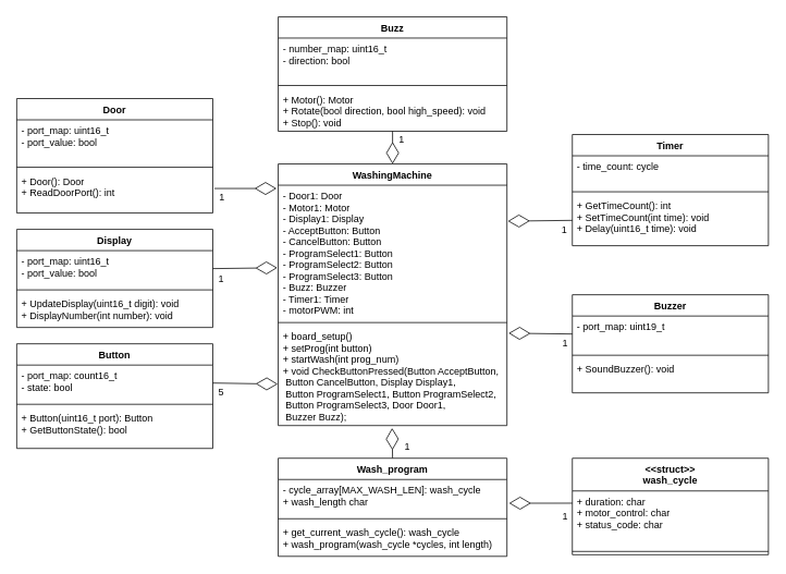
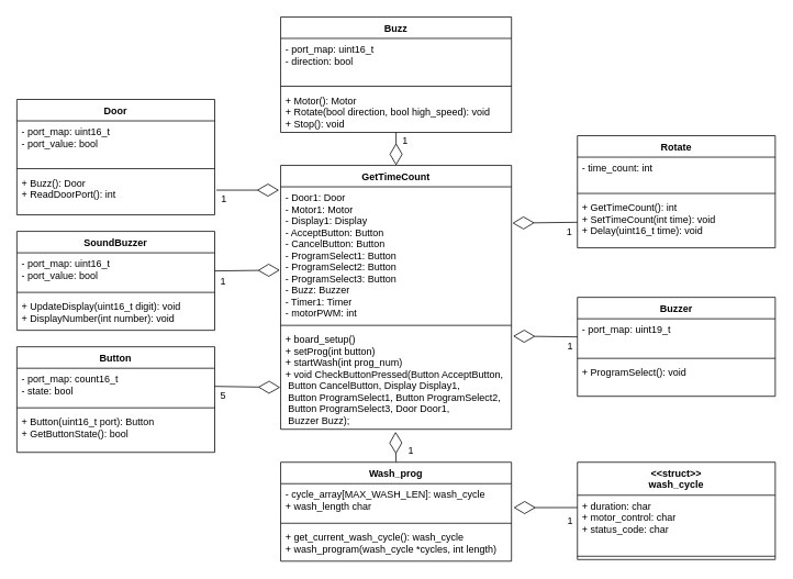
- <mxCell id="5" value="- number_map: uint16_t&#10;- direction: bool" style="text;strokeColor=none;fillColor=none;align=left;verticalAlign=top;spacingLeft=4;spacingRight=4;overflow=hidden;rotatable=0;points=[[0,0.5],[1,0.5]];portConstraint=eastwest;" parent="4" vertex="1"><mxGeometry y="26" width="280" height="54" as="geometry" /></mxCell>
+ <mxCell id="5" value="- port_map: uint16_t&#10;- direction: bool" style="text;strokeColor=none;fillColor=none;align=left;verticalAlign=top;spacingLeft=4;spacingRight=4;overflow=hidden;rotatable=0;points=[[0,0.5],[1,0.5]];portConstraint=eastwest;" parent="4" vertex="1"><mxGeometry y="26" width="280" height="54" as="geometry" /></mxCell>
- <mxCell id="26" value="Timer" style="swimlane;fontStyle=1;align=center;verticalAlign=top;childLayout=stackLayout;horizontal=1;startSize=26;horizontalStack=0;resizeParent=1;resizeParentMax=0;resizeLast=0;collapsible=1;marginBottom=0;" parent="1" vertex="1"><mxGeometry x="700" y="164" width="240" height="136" as="geometry" /></mxCell>
+ <mxCell id="26" value="Rotate" style="swimlane;fontStyle=1;align=center;verticalAlign=top;childLayout=stackLayout;horizontal=1;startSize=26;horizontalStack=0;resizeParent=1;resizeParentMax=0;resizeLast=0;collapsible=1;marginBottom=0;" parent="1" vertex="1"><mxGeometry x="700" y="164" width="240" height="136" as="geometry" /></mxCell>
- <mxCell id="27" value="- time_count: cycle" style="text;strokeColor=none;fillColor=none;align=left;verticalAlign=top;spacingLeft=4;spacingRight=4;overflow=hidden;rotatable=0;points=[[0,0.5],[1,0.5]];portConstraint=eastwest;" parent="26" vertex="1"><mxGeometry y="26" width="240" height="40" as="geometry" /></mxCell>
+ <mxCell id="27" value="- time_count: int" style="text;strokeColor=none;fillColor=none;align=left;verticalAlign=top;spacingLeft=4;spacingRight=4;overflow=hidden;rotatable=0;points=[[0,0.5],[1,0.5]];portConstraint=eastwest;" parent="26" vertex="1"><mxGeometry y="26" width="240" height="40" as="geometry" /></mxCell>
- <mxCell id="22" value="WashingMachine" style="swimlane;fontStyle=1;align=center;verticalAlign=top;childLayout=stackLayout;horizontal=1;startSize=26;horizontalStack=0;resizeParent=1;resizeParentMax=0;resizeLast=0;collapsible=1;marginBottom=0;" vertex="1" parent="1"><mxGeometry x="340" y="200" width="280" height="320" as="geometry" /></mxCell>
+ <mxCell id="22" value="GetTimeCount" style="swimlane;fontStyle=1;align=center;verticalAlign=top;childLayout=stackLayout;horizontal=1;startSize=26;horizontalStack=0;resizeParent=1;resizeParentMax=0;resizeLast=0;collapsible=1;marginBottom=0;" vertex="1" parent="1"><mxGeometry x="340" y="200" width="280" height="320" as="geometry" /></mxCell>
- <mxCell id="37" value="+ Door(): Door&#10;+ ReadDoorPort(): int" style="text;strokeColor=none;fillColor=none;align=left;verticalAlign=top;spacingLeft=4;spacingRight=4;overflow=hidden;rotatable=0;points=[[0,0.5],[1,0.5]];portConstraint=eastwest;" parent="34" vertex="1"><mxGeometry y="88" width="240" height="52" as="geometry" /></mxCell>
+ <mxCell id="37" value="+ Buzz(): Door&#10;+ ReadDoorPort(): int" style="text;strokeColor=none;fillColor=none;align=left;verticalAlign=top;spacingLeft=4;spacingRight=4;overflow=hidden;rotatable=0;points=[[0,0.5],[1,0.5]];portConstraint=eastwest;" parent="34" vertex="1"><mxGeometry y="88" width="240" height="52" as="geometry" /></mxCell>
- <mxCell id="30" value="Display" style="swimlane;fontStyle=1;align=center;verticalAlign=top;childLayout=stackLayout;horizontal=1;startSize=26;horizontalStack=0;resizeParent=1;resizeParentMax=0;resizeLast=0;collapsible=1;marginBottom=0;" parent="1" vertex="1"><mxGeometry x="20" y="280" width="240" height="120" as="geometry" /></mxCell>
+ <mxCell id="30" value="SoundBuzzer" style="swimlane;fontStyle=1;align=center;verticalAlign=top;childLayout=stackLayout;horizontal=1;startSize=26;horizontalStack=0;resizeParent=1;resizeParentMax=0;resizeLast=0;collapsible=1;marginBottom=0;" parent="1" vertex="1"><mxGeometry x="20" y="280" width="240" height="120" as="geometry" /></mxCell>
- <mxCell id="11" value="+ SoundBuzzer(): void" style="text;strokeColor=none;fillColor=none;align=left;verticalAlign=top;spacingLeft=4;spacingRight=4;overflow=hidden;rotatable=0;points=[[0,0.5],[1,0.5]];portConstraint=eastwest;" parent="8" vertex="1"><mxGeometry y="78" width="240" height="42" as="geometry" /></mxCell>
+ <mxCell id="11" value="+ ProgramSelect(): void" style="text;strokeColor=none;fillColor=none;align=left;verticalAlign=top;spacingLeft=4;spacingRight=4;overflow=hidden;rotatable=0;points=[[0,0.5],[1,0.5]];portConstraint=eastwest;" parent="8" vertex="1"><mxGeometry y="78" width="240" height="42" as="geometry" /></mxCell>
- <mxCell id="40" value="Wash_program" style="swimlane;fontStyle=1;align=center;verticalAlign=top;childLayout=stackLayout;horizontal=1;startSize=26;horizontalStack=0;resizeParent=1;resizeParentMax=0;resizeLast=0;collapsible=1;marginBottom=0;" vertex="1" parent="1"><mxGeometry x="340" y="560" width="280" height="120" as="geometry" /></mxCell>
+ <mxCell id="40" value="Wash_prog" style="swimlane;fontStyle=1;align=center;verticalAlign=top;childLayout=stackLayout;horizontal=1;startSize=26;horizontalStack=0;resizeParent=1;resizeParentMax=0;resizeLast=0;collapsible=1;marginBottom=0;" vertex="1" parent="1"><mxGeometry x="340" y="560" width="280" height="120" as="geometry" /></mxCell>
